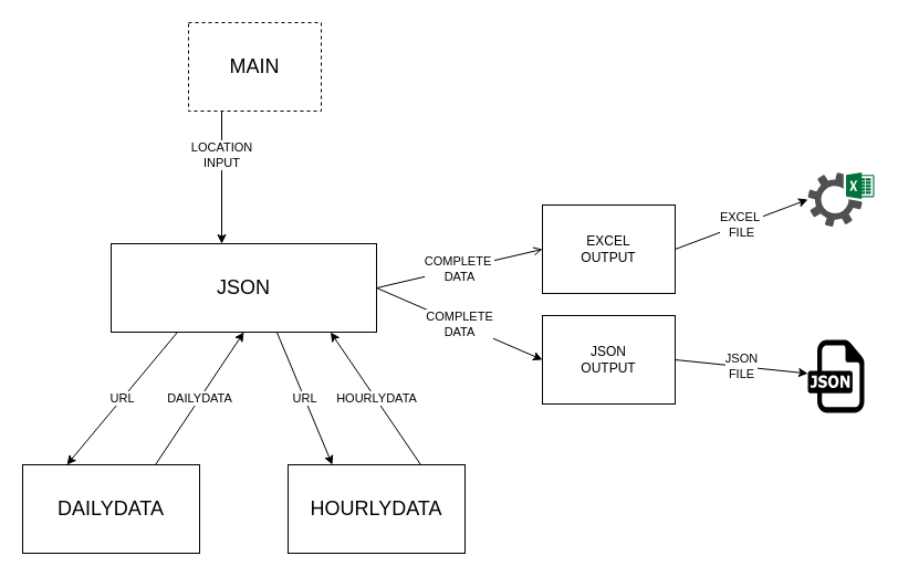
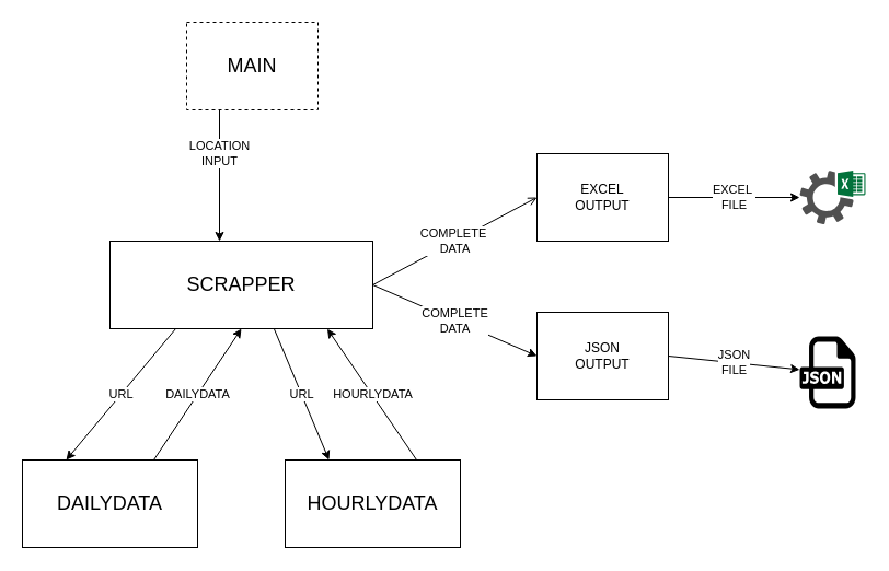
- <mxCell id="17" value="EXCEL&lt;br&gt;OUTPUT" style="rounded=0;whiteSpace=wrap;html=1;" parent="1" vertex="1"><mxGeometry x="490" y="185" width="120" height="80" as="geometry" /></mxCell>
+ <mxCell id="17" value="EXCEL&lt;br&gt;OUTPUT" style="rounded=0;whiteSpace=wrap;html=1;" parent="1" vertex="1"><mxGeometry x="490" y="140" width="120" height="80" as="geometry" /></mxCell>
- <mxCell id="3" value="&lt;font style=&quot;font-size: 18px;&quot;&gt;JSON&lt;/font&gt;" style="rounded=0;whiteSpace=wrap;html=1;" parent="1" vertex="1"><mxGeometry x="100" y="220" width="240" height="80" as="geometry" /></mxCell>
+ <mxCell id="3" value="&lt;font style=&quot;font-size: 18px;&quot;&gt;SCRAPPER&lt;/font&gt;" style="rounded=0;whiteSpace=wrap;html=1;" parent="1" vertex="1"><mxGeometry x="100" y="220" width="240" height="80" as="geometry" /></mxCell>
